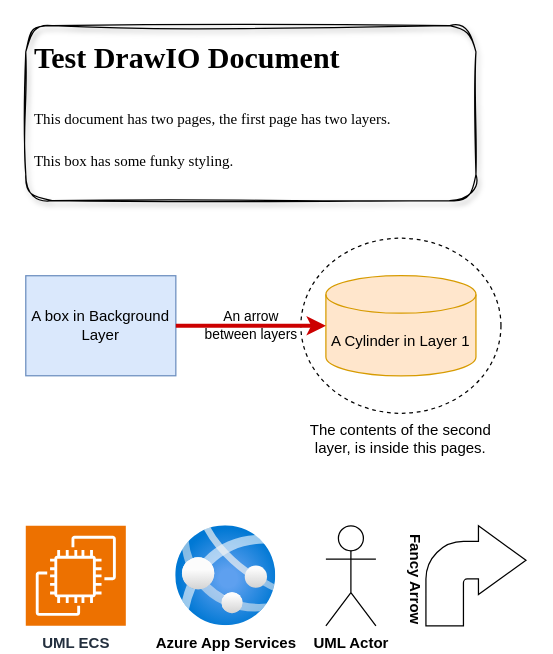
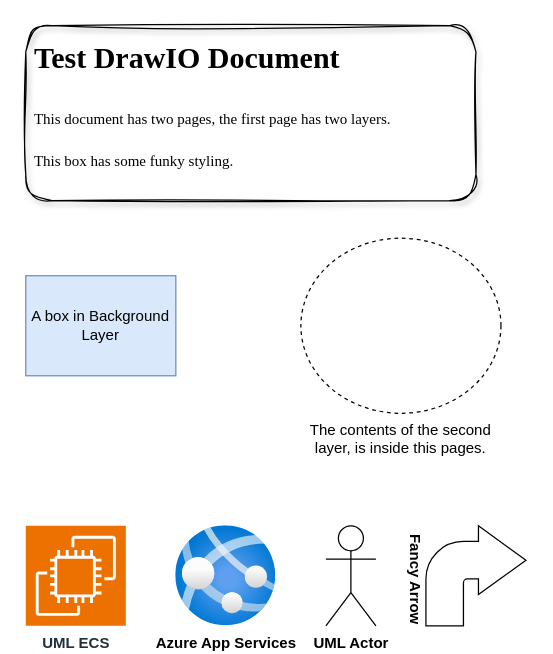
- <mxCell id="11" value="An arrow&lt;div&gt;between layers&lt;/div&gt;" style="edgeStyle=orthogonalEdgeStyle;rounded=0;orthogonalLoop=1;jettySize=auto;html=1;strokeWidth=3;strokeColor=#CC0000;labelBackgroundColor=none;" parent="9" source="2" target="10" edge="1"><mxGeometry relative="1" as="geometry" /></mxCell>
- <mxCell id="10" value="A Cylinder in Layer 1" style="shape=cylinder3;whiteSpace=wrap;html=1;boundedLbl=1;backgroundOutline=1;size=15;fillColor=#ffe6cc;strokeColor=#d79b00;" parent="9" vertex="1"><mxGeometry x="260" y="220" width="120" height="80" as="geometry" /></mxCell>
